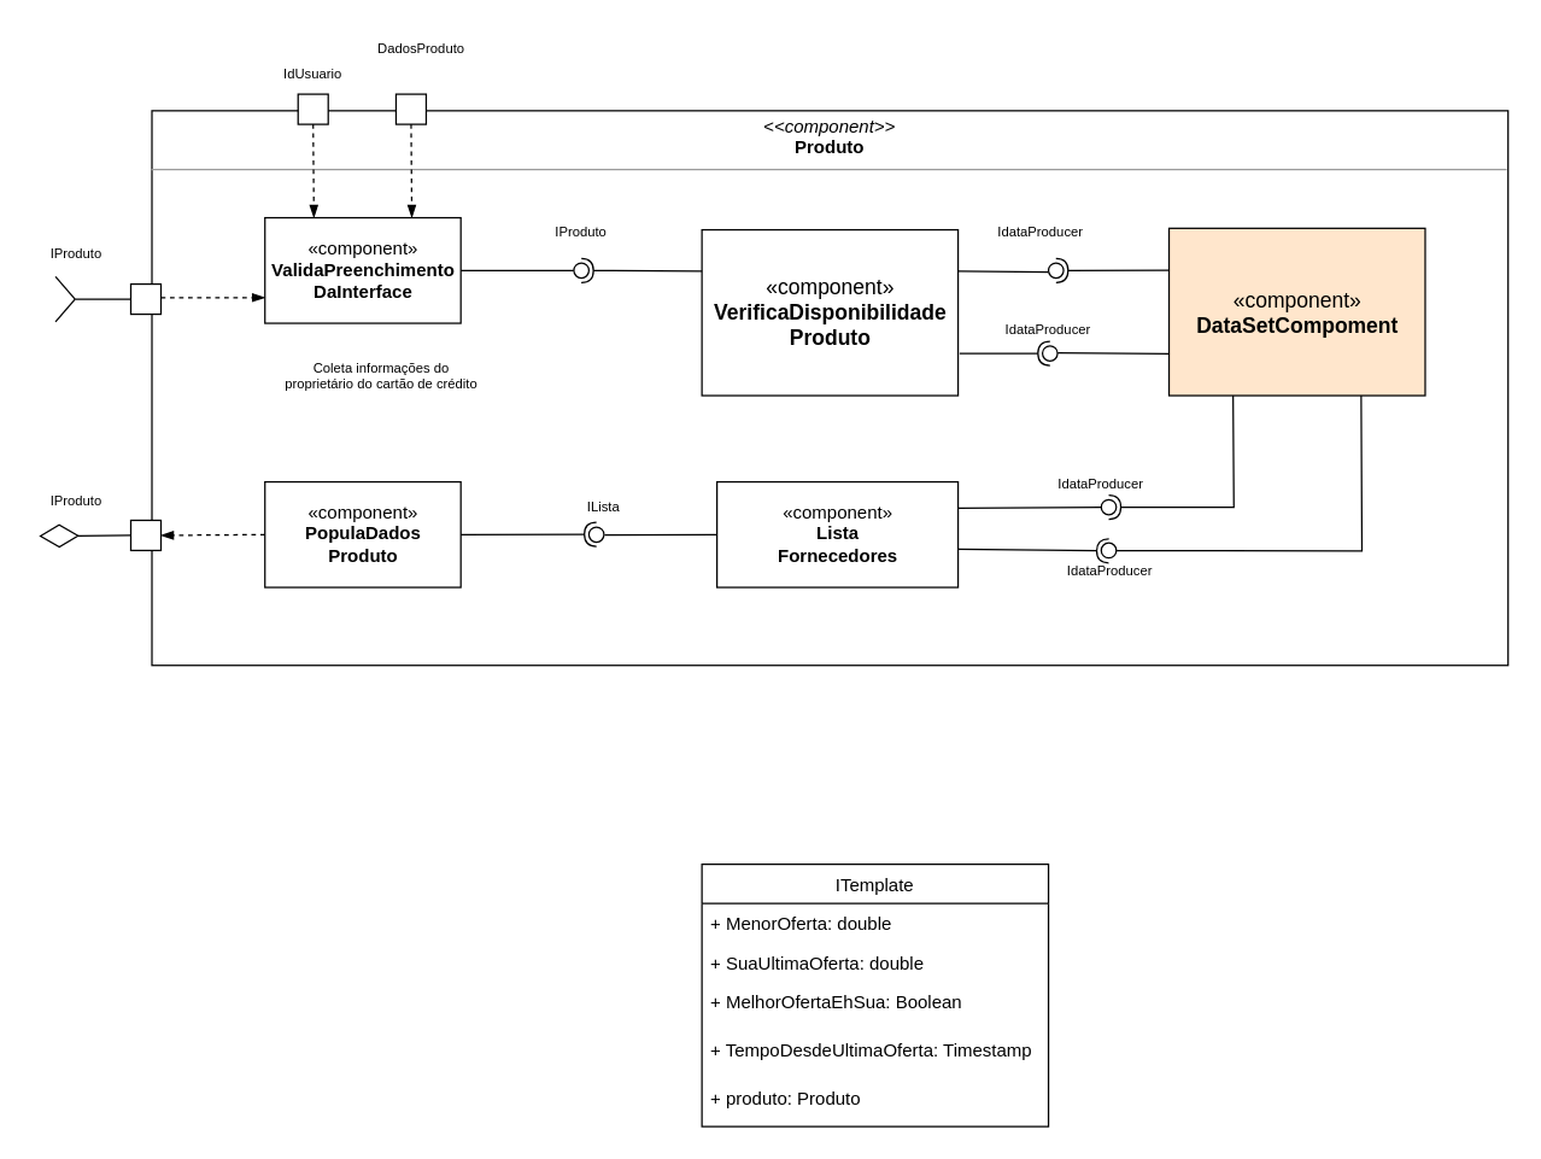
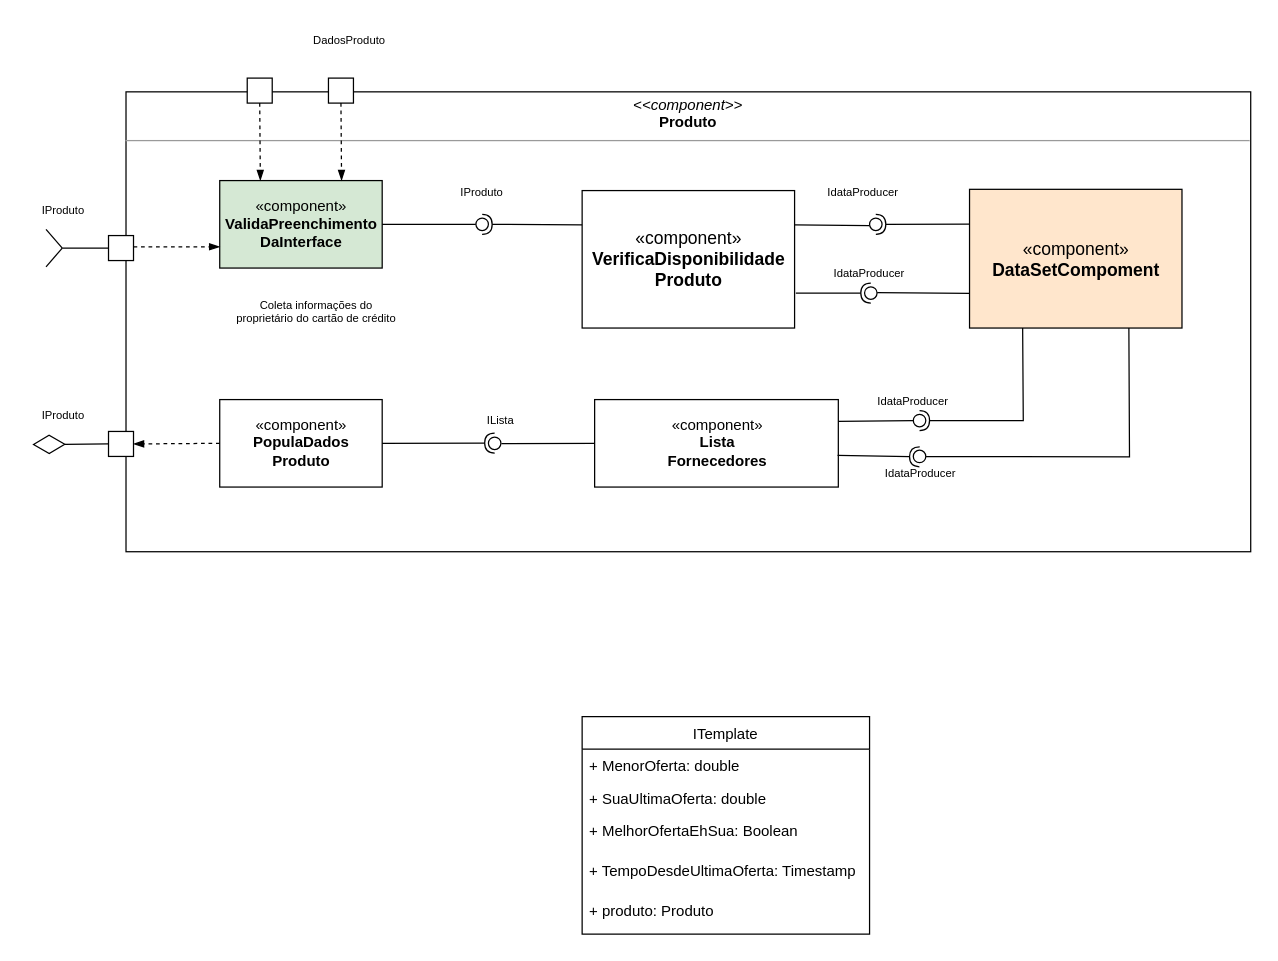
- <mxCell id="26" value="IdUsuario" style="text;html=1;strokeColor=none;fillColor=none;align=center;verticalAlign=middle;whiteSpace=wrap;rounded=0;fontSize=9;fontColor=#000000;" vertex="1" parent="1"><mxGeometry x="177" y="35" width="50" height="27" as="geometry" /></mxCell>
- <mxCell id="3" value="«component»&lt;br&gt;&lt;b&gt;ValidaPreenchimento&lt;br&gt;DaInterface&lt;/b&gt;" style="html=1;dropTarget=0;" vertex="1" parent="1"><mxGeometry x="170" y="144" width="130" height="70" as="geometry" /></mxCell>
+ <mxCell id="3" value="«component»&lt;br&gt;&lt;b&gt;ValidaPreenchimento&lt;br&gt;DaInterface&lt;/b&gt;" style="html=1;dropTarget=0;fillColor=#d5e8d4;" vertex="1" parent="1"><mxGeometry x="170" y="144" width="130" height="70" as="geometry" /></mxCell>
- <mxCell id="6" value="«component»&lt;br&gt;&lt;b&gt;Lista&lt;br&gt;Fornecedores&lt;br&gt;&lt;/b&gt;" style="html=1;dropTarget=0;" vertex="1" parent="1"><mxGeometry x="470" y="319.25" width="160" height="70" as="geometry" /></mxCell>
+ <mxCell id="6" value="«component»&lt;br&gt;&lt;b&gt;Lista&lt;br&gt;Fornecedores&lt;br&gt;&lt;/b&gt;" style="html=1;dropTarget=0;" vertex="1" parent="1"><mxGeometry x="470" y="319.25" width="195" height="70" as="geometry" /></mxCell>
